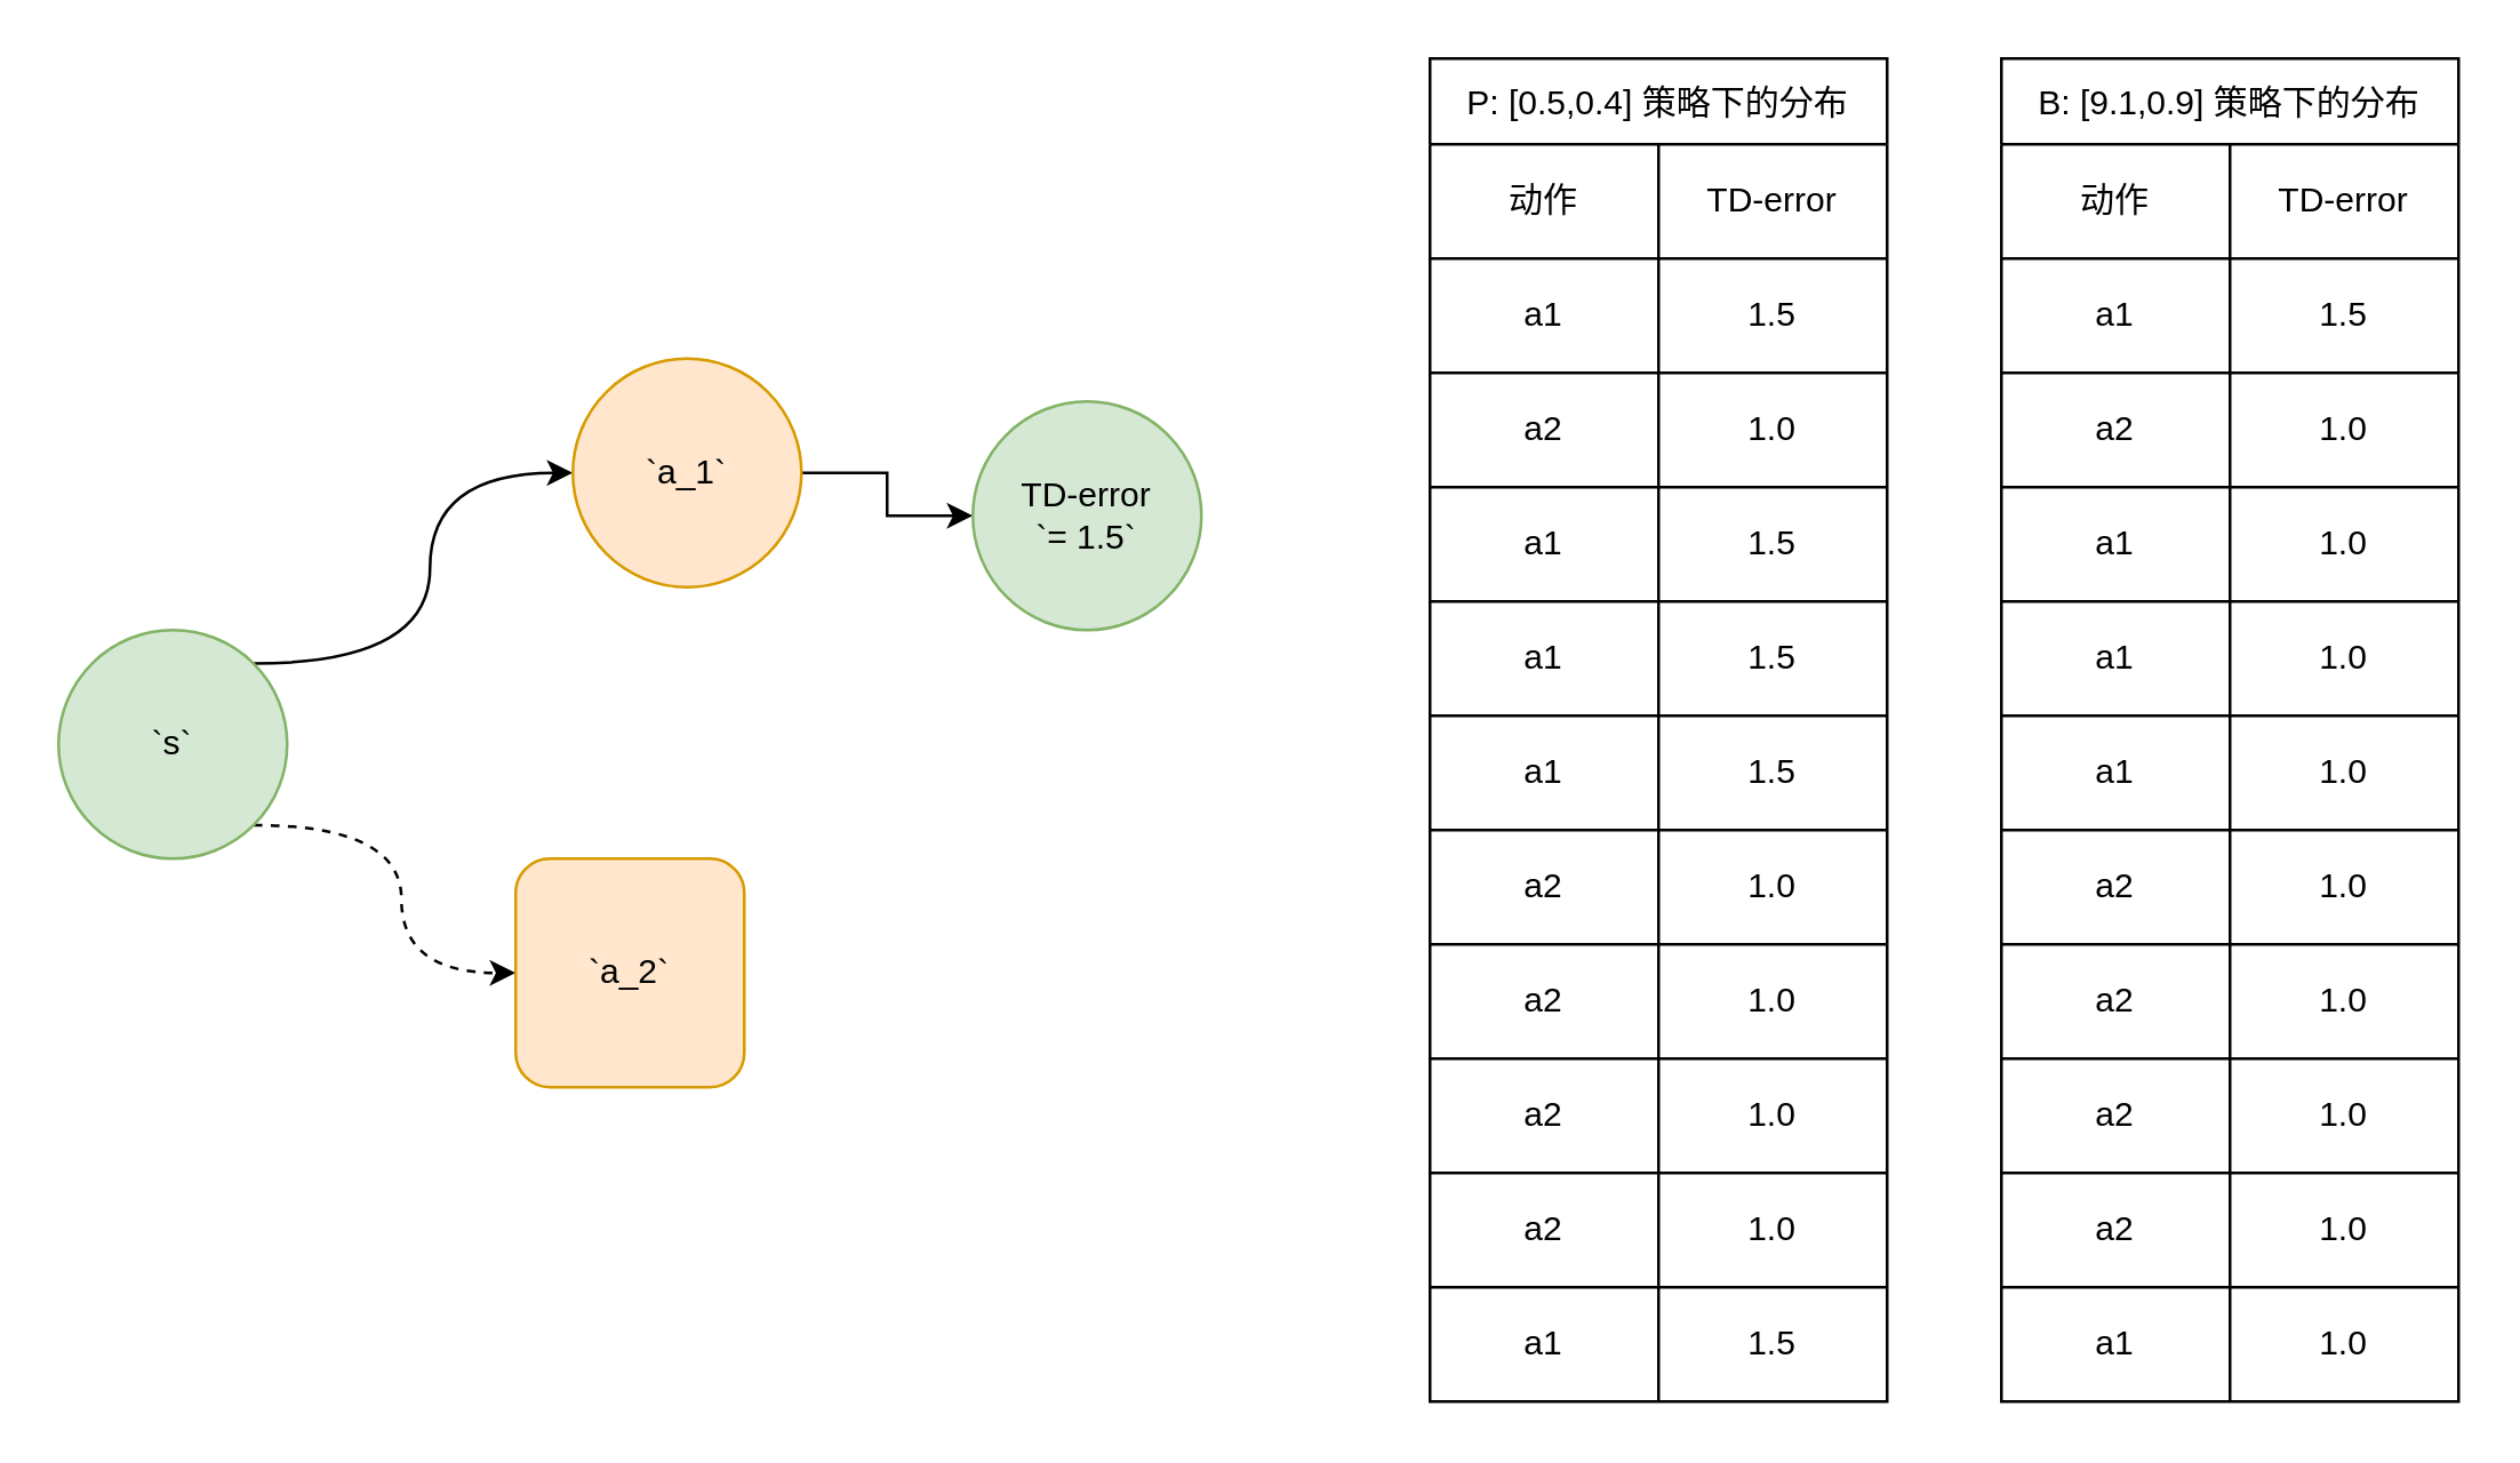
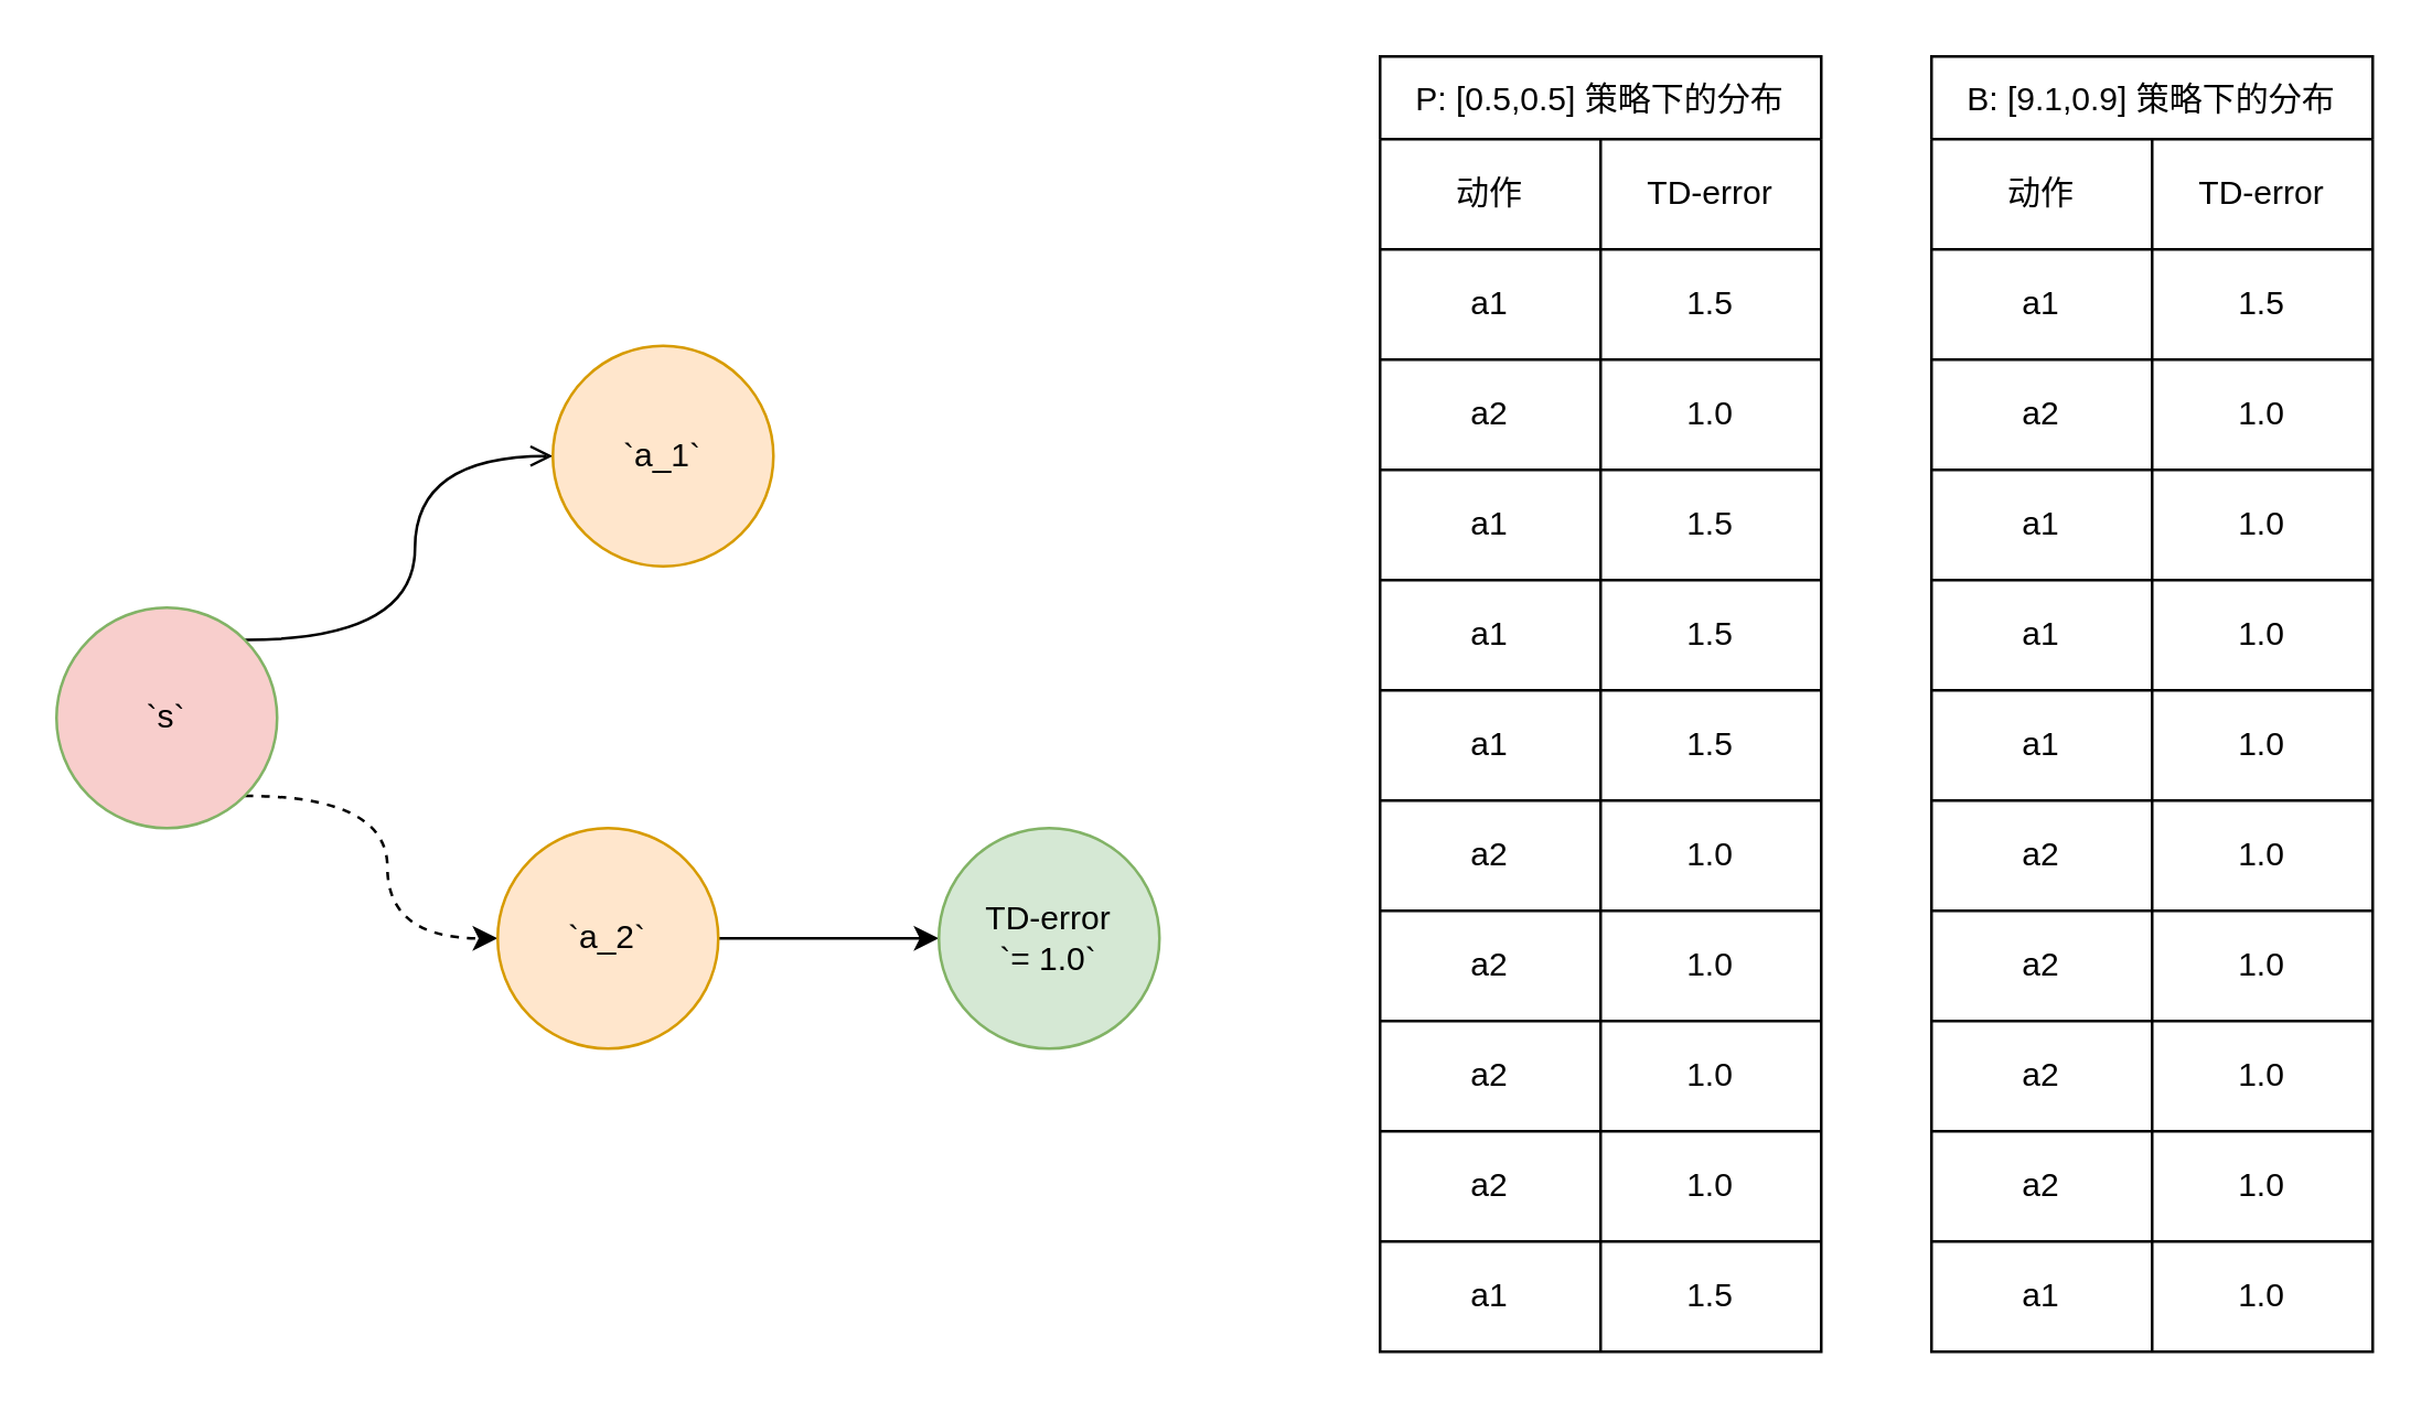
- <mxCell id="11" value="P: [0.5,0.4] 策略下的分布" style="shape=table;startSize=30;container=1;collapsible=0;childLayout=tableLayout;" vertex="1" parent="1"><mxGeometry x="500" width="160" height="470" as="geometry" y="20" /></mxCell>
+ <mxCell id="11" value="P: [0.5,0.5] 策略下的分布" style="shape=table;startSize=30;container=1;collapsible=0;childLayout=tableLayout;" vertex="1" parent="1"><mxGeometry x="500" width="160" height="470" as="geometry" y="20" /></mxCell>
- <mxCell id="2" style="edgeStyle=orthogonalEdgeStyle;rounded=0;orthogonalLoop=1;jettySize=auto;html=1;exitX=1;exitY=0;exitDx=0;exitDy=0;entryX=0;entryY=0.5;entryDx=0;entryDy=0;curved=1;" edge="1" parent="1" source="4" target="6"><mxGeometry relative="1" as="geometry" /></mxCell>
+ <mxCell id="2" style="edgeStyle=orthogonalEdgeStyle;rounded=0;orthogonalLoop=1;jettySize=auto;html=1;exitX=1;exitY=0;exitDx=0;exitDy=0;entryX=0;entryY=0.5;entryDx=0;entryDy=0;curved=1;endArrow=open;" edge="1" parent="1" source="4" target="6"><mxGeometry relative="1" as="geometry" /></mxCell>
- <mxCell id="5" style="edgeStyle=orthogonalEdgeStyle;rounded=0;orthogonalLoop=1;jettySize=auto;html=1;entryX=0;entryY=0.5;entryDx=0;entryDy=0;" edge="1" parent="1" source="6" target="9"><mxGeometry relative="1" as="geometry" /></mxCell>
- <mxCell id="9" value="&lt;div&gt;TD-error&lt;/div&gt;&lt;div&gt;`= 1.5`&lt;/div&gt;" style="ellipse;whiteSpace=wrap;html=1;aspect=fixed;fillColor=#d5e8d4;strokeColor=#82b366;shadow=0;" vertex="1" parent="1"><mxGeometry x="340" y="140" width="80" height="80" as="geometry" /></mxCell>
- <mxCell id="4" value="`s`" style="ellipse;whiteSpace=wrap;html=1;aspect=fixed;fillColor=#d5e8d4;strokeColor=#82b366;shadow=0;" vertex="1" parent="1"><mxGeometry x="20" y="220" width="80" height="80" as="geometry" /></mxCell>
+ <mxCell id="4" value="`s`" style="ellipse;whiteSpace=wrap;html=1;aspect=fixed;fillColor=#f8cecc;strokeColor=#82b366;shadow=0;" vertex="1" parent="1"><mxGeometry x="20" y="220" width="80" height="80" as="geometry" /></mxCell>
- <mxCell id="8" value="`a_2`" style="whiteSpace=wrap;html=1;aspect=fixed;fillColor=#ffe6cc;strokeColor=#d79b00;shadow=0;rounded=1;" vertex="1" parent="1"><mxGeometry x="180" y="300" width="80" height="80" as="geometry" /></mxCell>
+ <mxCell id="8" value="`a_2`" style="ellipse;whiteSpace=wrap;html=1;aspect=fixed;fillColor=#ffe6cc;strokeColor=#d79b00;shadow=0;" vertex="1" parent="1"><mxGeometry x="180" y="300" width="80" height="80" as="geometry" /></mxCell>
+ <mxCell id="7" style="edgeStyle=orthogonalEdgeStyle;rounded=0;orthogonalLoop=1;jettySize=auto;html=1;entryX=0;entryY=0.5;entryDx=0;entryDy=0;" edge="1" parent="1" source="8" target="10"><mxGeometry relative="1" as="geometry" /></mxCell>
+ <mxCell id="10" value="&lt;div&gt;TD-error&lt;/div&gt;&lt;div&gt;`= 1.0`&lt;/div&gt;" style="ellipse;whiteSpace=wrap;html=1;aspect=fixed;fillColor=#d5e8d4;strokeColor=#82b366;shadow=0;" vertex="1" parent="1"><mxGeometry x="340" y="300" width="80" height="80" as="geometry" /></mxCell>
